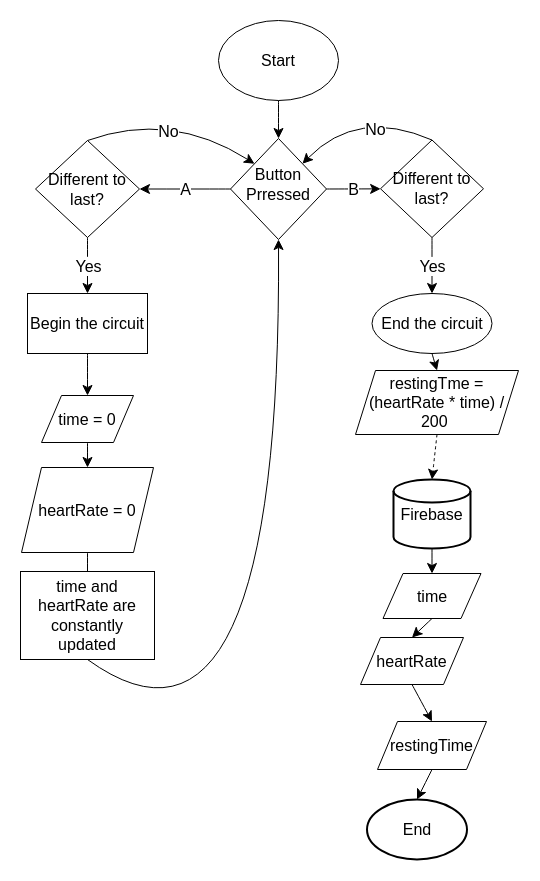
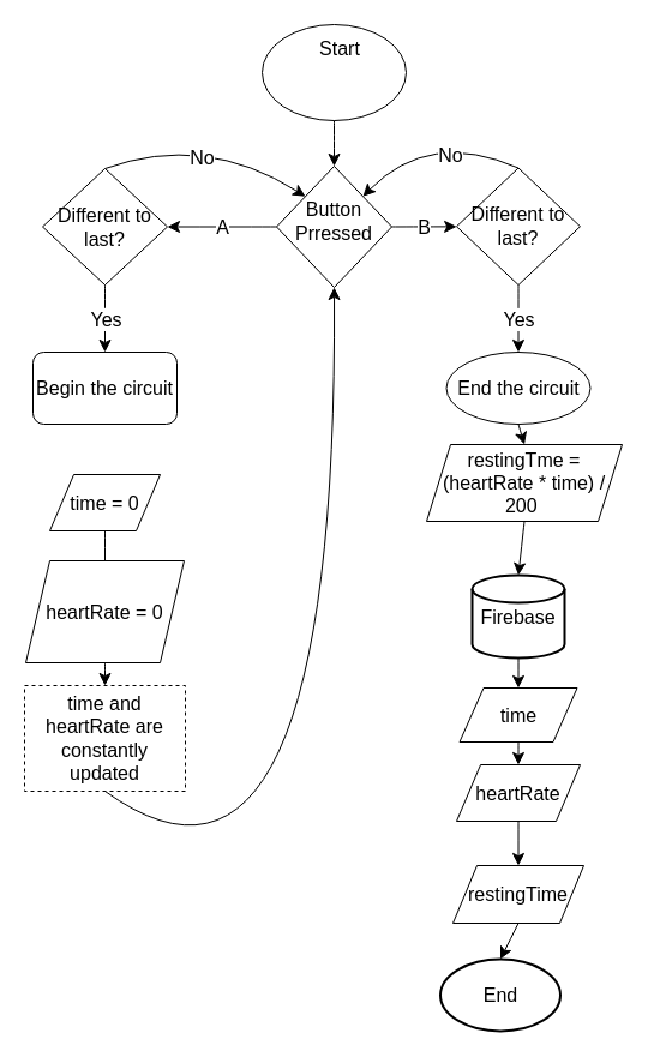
- <mxCell id="4" value="Start" style="text;html=1;strokeColor=none;fillColor=none;align=center;verticalAlign=middle;whiteSpace=wrap;rounded=0;fontSize=16;" vertex="1" parent="1"><mxGeometry x="248" y="45" width="60" height="30" as="geometry" /></mxCell>
+ <mxCell id="4" value="Start" style="text;html=1;strokeColor=none;fillColor=none;align=center;verticalAlign=middle;whiteSpace=wrap;rounded=0;fontSize=16;" vertex="1" parent="1"><mxGeometry x="253" y="25" width="60" height="30" as="geometry" /></mxCell>
- <mxCell id="10" value="Begin the circuit" style="rounded=0;whiteSpace=wrap;html=1;fontSize=16;" vertex="1" parent="1"><mxGeometry x="27" y="293" width="120" height="60" as="geometry" /></mxCell>
+ <mxCell id="10" value="Begin the circuit" style="whiteSpace=wrap;html=1;fontSize=16;rounded=1;" vertex="1" parent="1"><mxGeometry x="27" y="293" width="120" height="60" as="geometry" /></mxCell>
- <mxCell id="26" value="" style="endArrow=classic;html=1;rounded=0;fontSize=12;startSize=8;endSize=8;curved=1;exitX=0.5;exitY=1;exitDx=0;exitDy=0;entryX=0.5;entryY=0;entryDx=0;entryDy=0;" edge="1" parent="1" source="10" target="25"><mxGeometry width="50" height="50" relative="1" as="geometry"><mxPoint x="227" y="390" as="sourcePoint" /><mxPoint x="277" y="340" as="targetPoint" /></mxGeometry></mxCell>
- <mxCell id="39" style="edgeStyle=none;curved=1;rounded=0;orthogonalLoop=1;jettySize=auto;html=1;exitX=0.5;exitY=1;exitDx=0;exitDy=0;fontSize=12;startSize=8;endSize=8;entryX=0.5;entryY=0;entryDx=0;entryDy=0;entryPerimeter=0;dashed=1;" edge="1" parent="1" source="40" target="42"><mxGeometry relative="1" as="geometry"><mxPoint x="411" y="489" as="targetPoint" /></mxGeometry></mxCell>
+ <mxCell id="39" style="edgeStyle=none;curved=1;rounded=0;orthogonalLoop=1;jettySize=auto;html=1;exitX=0.5;exitY=1;exitDx=0;exitDy=0;fontSize=12;startSize=8;endSize=8;entryX=0.5;entryY=0;entryDx=0;entryDy=0;entryPerimeter=0;" edge="1" parent="1" source="40" target="42"><mxGeometry relative="1" as="geometry"><mxPoint x="411" y="489" as="targetPoint" /></mxGeometry></mxCell>
- <mxCell id="24" style="edgeStyle=none;curved=1;rounded=0;orthogonalLoop=1;jettySize=auto;html=1;exitX=0.5;exitY=1;exitDx=0;exitDy=0;entryX=0.5;entryY=0;entryDx=0;entryDy=0;fontSize=12;startSize=8;endSize=8;" edge="1" parent="1" source="25" target="34"><mxGeometry relative="1" as="geometry" /></mxCell>
+ <mxCell id="24" style="edgeStyle=none;curved=1;rounded=0;orthogonalLoop=1;jettySize=auto;html=1;exitX=0.5;exitY=1;exitDx=0;exitDy=0;entryX=0.5;entryY=0;entryDx=0;entryDy=0;fontSize=12;startSize=8;endSize=8;endArrow=none;" edge="1" parent="1" source="25" target="34"><mxGeometry relative="1" as="geometry" /></mxCell>
- <mxCell id="33" style="edgeStyle=none;curved=1;rounded=0;orthogonalLoop=1;jettySize=auto;html=1;exitX=0.5;exitY=1;exitDx=0;exitDy=0;entryX=0.5;entryY=0;entryDx=0;entryDy=0;fontSize=12;startSize=8;endSize=8;endArrow=none;" edge="1" parent="1" source="34" target="38"><mxGeometry relative="1" as="geometry" /></mxCell>
+ <mxCell id="33" style="edgeStyle=none;curved=1;rounded=0;orthogonalLoop=1;jettySize=auto;html=1;exitX=0.5;exitY=1;exitDx=0;exitDy=0;entryX=0.5;entryY=0;entryDx=0;entryDy=0;fontSize=12;startSize=8;endSize=8;" edge="1" parent="1" source="34" target="38"><mxGeometry relative="1" as="geometry" /></mxCell>
- <mxCell id="38" value="time and heartRate are constantly updated" style="rounded=0;whiteSpace=wrap;html=1;fontSize=16;" vertex="1" parent="1"><mxGeometry x="20" y="571" width="134" height="88" as="geometry" /></mxCell>
+ <mxCell id="38" value="time and heartRate are constantly updated" style="rounded=0;whiteSpace=wrap;html=1;fontSize=16;dashed=1;" vertex="1" parent="1"><mxGeometry x="20" y="571" width="134" height="88" as="geometry" /></mxCell>
- <mxCell id="30" value="heartRate" style="shape=parallelogram;perimeter=parallelogramPerimeter;whiteSpace=wrap;html=1;fixedSize=1;fontSize=16;" vertex="1" parent="1"><mxGeometry x="360" y="637" width="103" height="47" as="geometry" /></mxCell>
+ <mxCell id="30" value="heartRate" style="shape=parallelogram;perimeter=parallelogramPerimeter;whiteSpace=wrap;html=1;fixedSize=1;fontSize=16;" vertex="1" parent="1"><mxGeometry x="380" y="637" width="103" height="47" as="geometry" /></mxCell>
